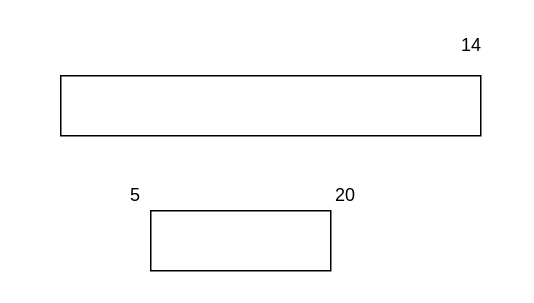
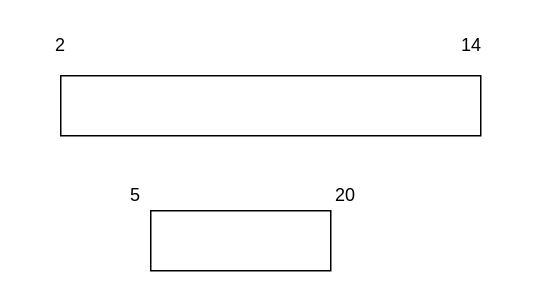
+ <mxCell id="3" value="2" style="text;html=1;strokeColor=none;fillColor=none;align=center;verticalAlign=middle;whiteSpace=wrap;rounded=0;" vertex="1" parent="1"><mxGeometry x="20" y="20" width="40" height="20" as="geometry" /></mxCell>
